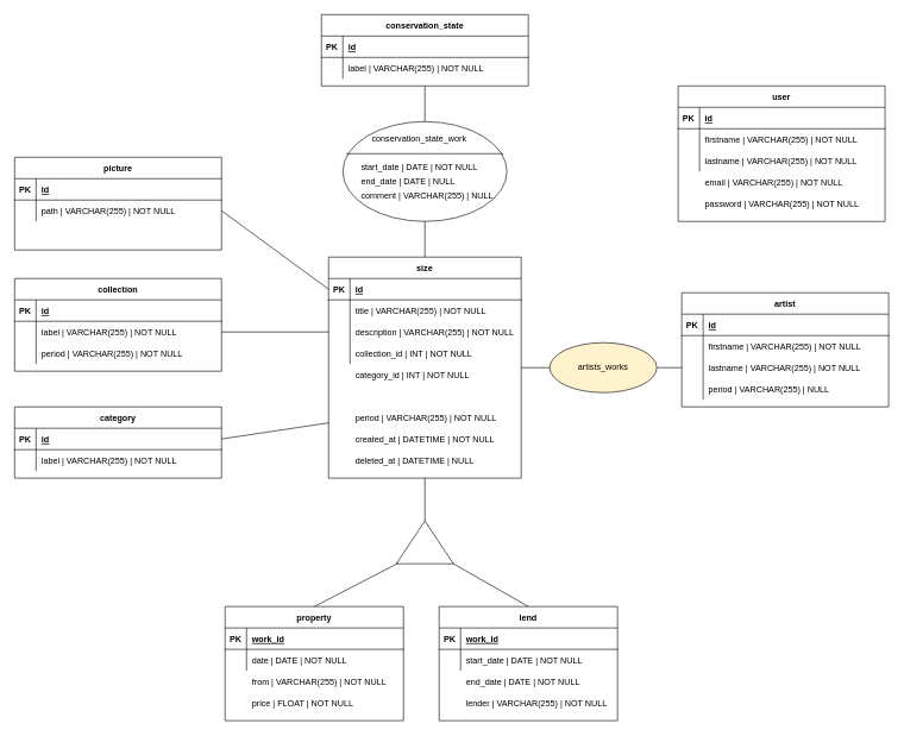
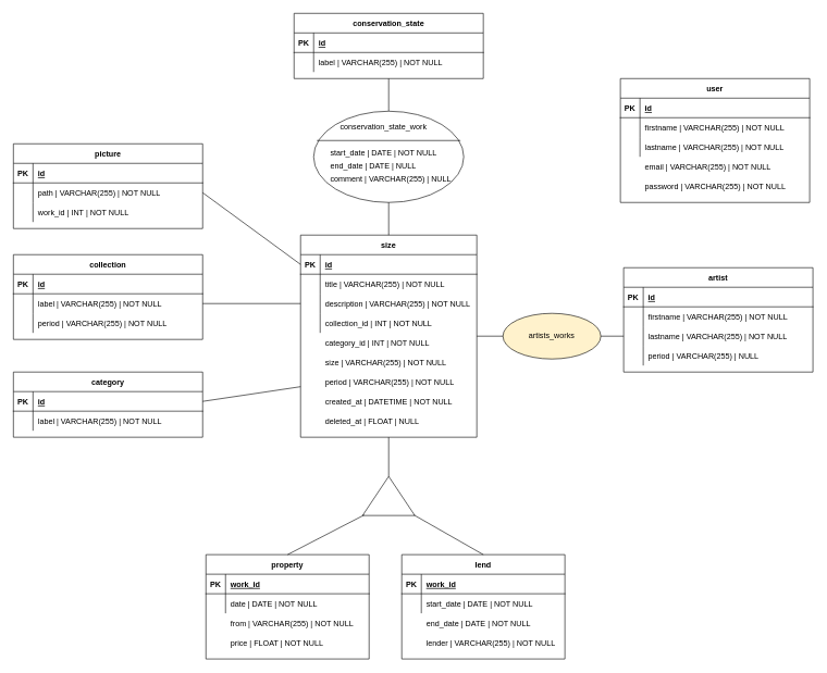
+ <mxCell id="80" value="work_id | INT | NOT NULL" style="shape=partialRectangle;connectable=0;fillColor=none;top=0;left=0;bottom=0;right=0;align=left;spacingLeft=6;overflow=hidden;" parent="78" vertex="1"><mxGeometry x="30" width="260" height="30" as="geometry" /></mxCell>
+ <mxCell id="15" value="size | VARCHAR(255) | NOT NULL" style="shape=partialRectangle;connectable=0;fillColor=none;top=0;left=0;bottom=0;right=0;align=left;spacingLeft=6;overflow=hidden;" parent="1" vertex="1"><mxGeometry x="490" y="540" width="210" height="30" as="geometry" /></mxCell>
- <mxCell id="83" value="deleted_at | DATETIME | NULL" style="shape=partialRectangle;connectable=0;fillColor=none;top=0;left=0;bottom=0;right=0;align=left;spacingLeft=6;overflow=hidden;" parent="1" vertex="1"><mxGeometry x="490" y="630" width="230" height="30" as="geometry" /></mxCell>
+ <mxCell id="83" value="deleted_at | FLOAT | NULL" style="shape=partialRectangle;connectable=0;fillColor=none;top=0;left=0;bottom=0;right=0;align=left;spacingLeft=6;overflow=hidden;" parent="1" vertex="1"><mxGeometry x="490" y="630" width="230" height="30" as="geometry" /></mxCell>
